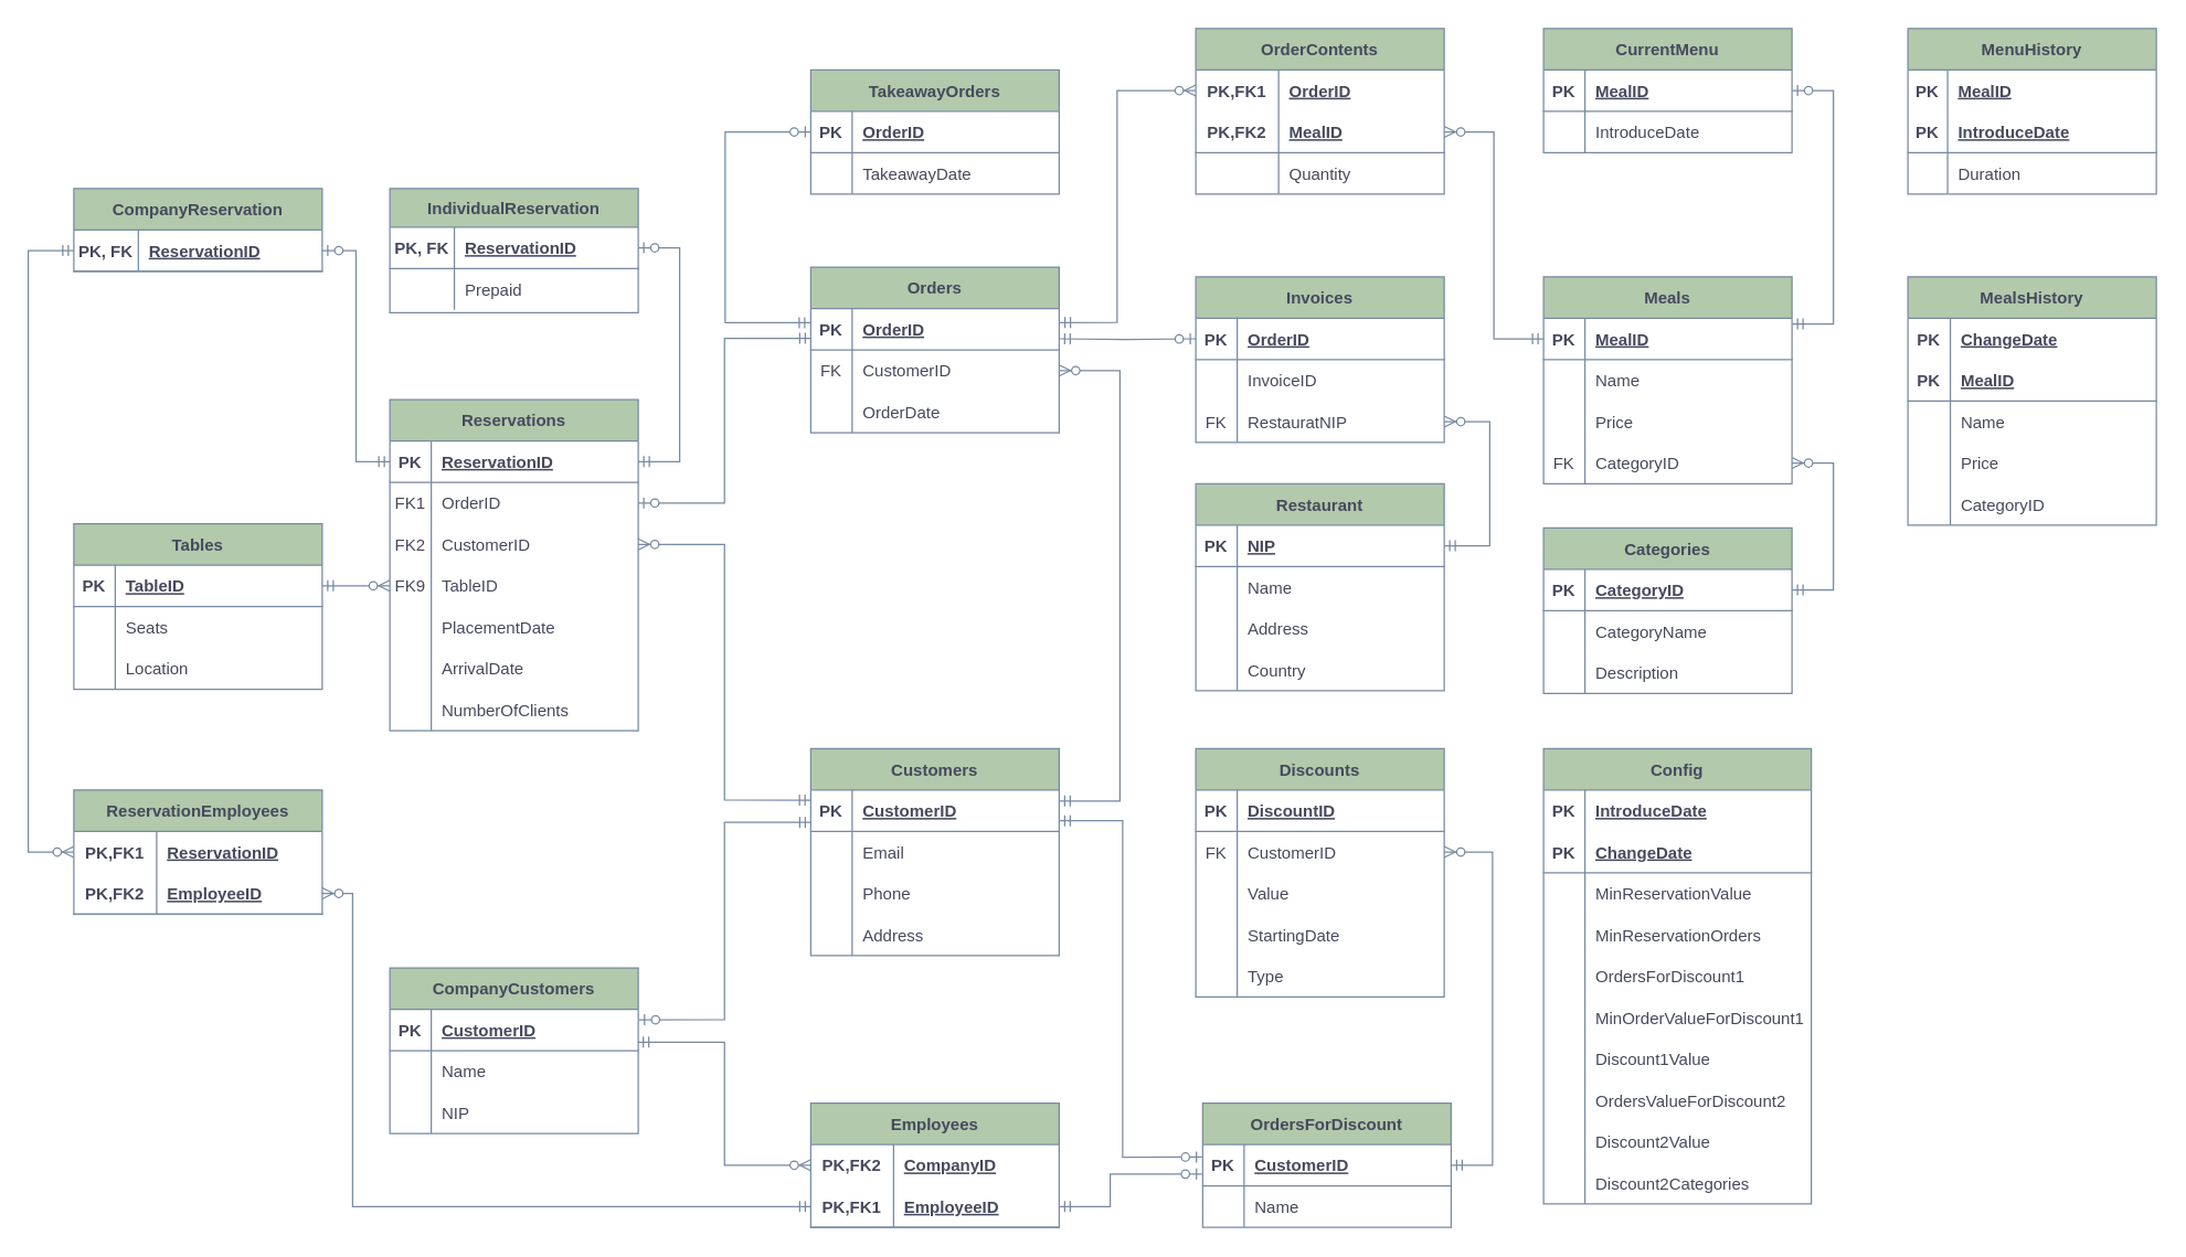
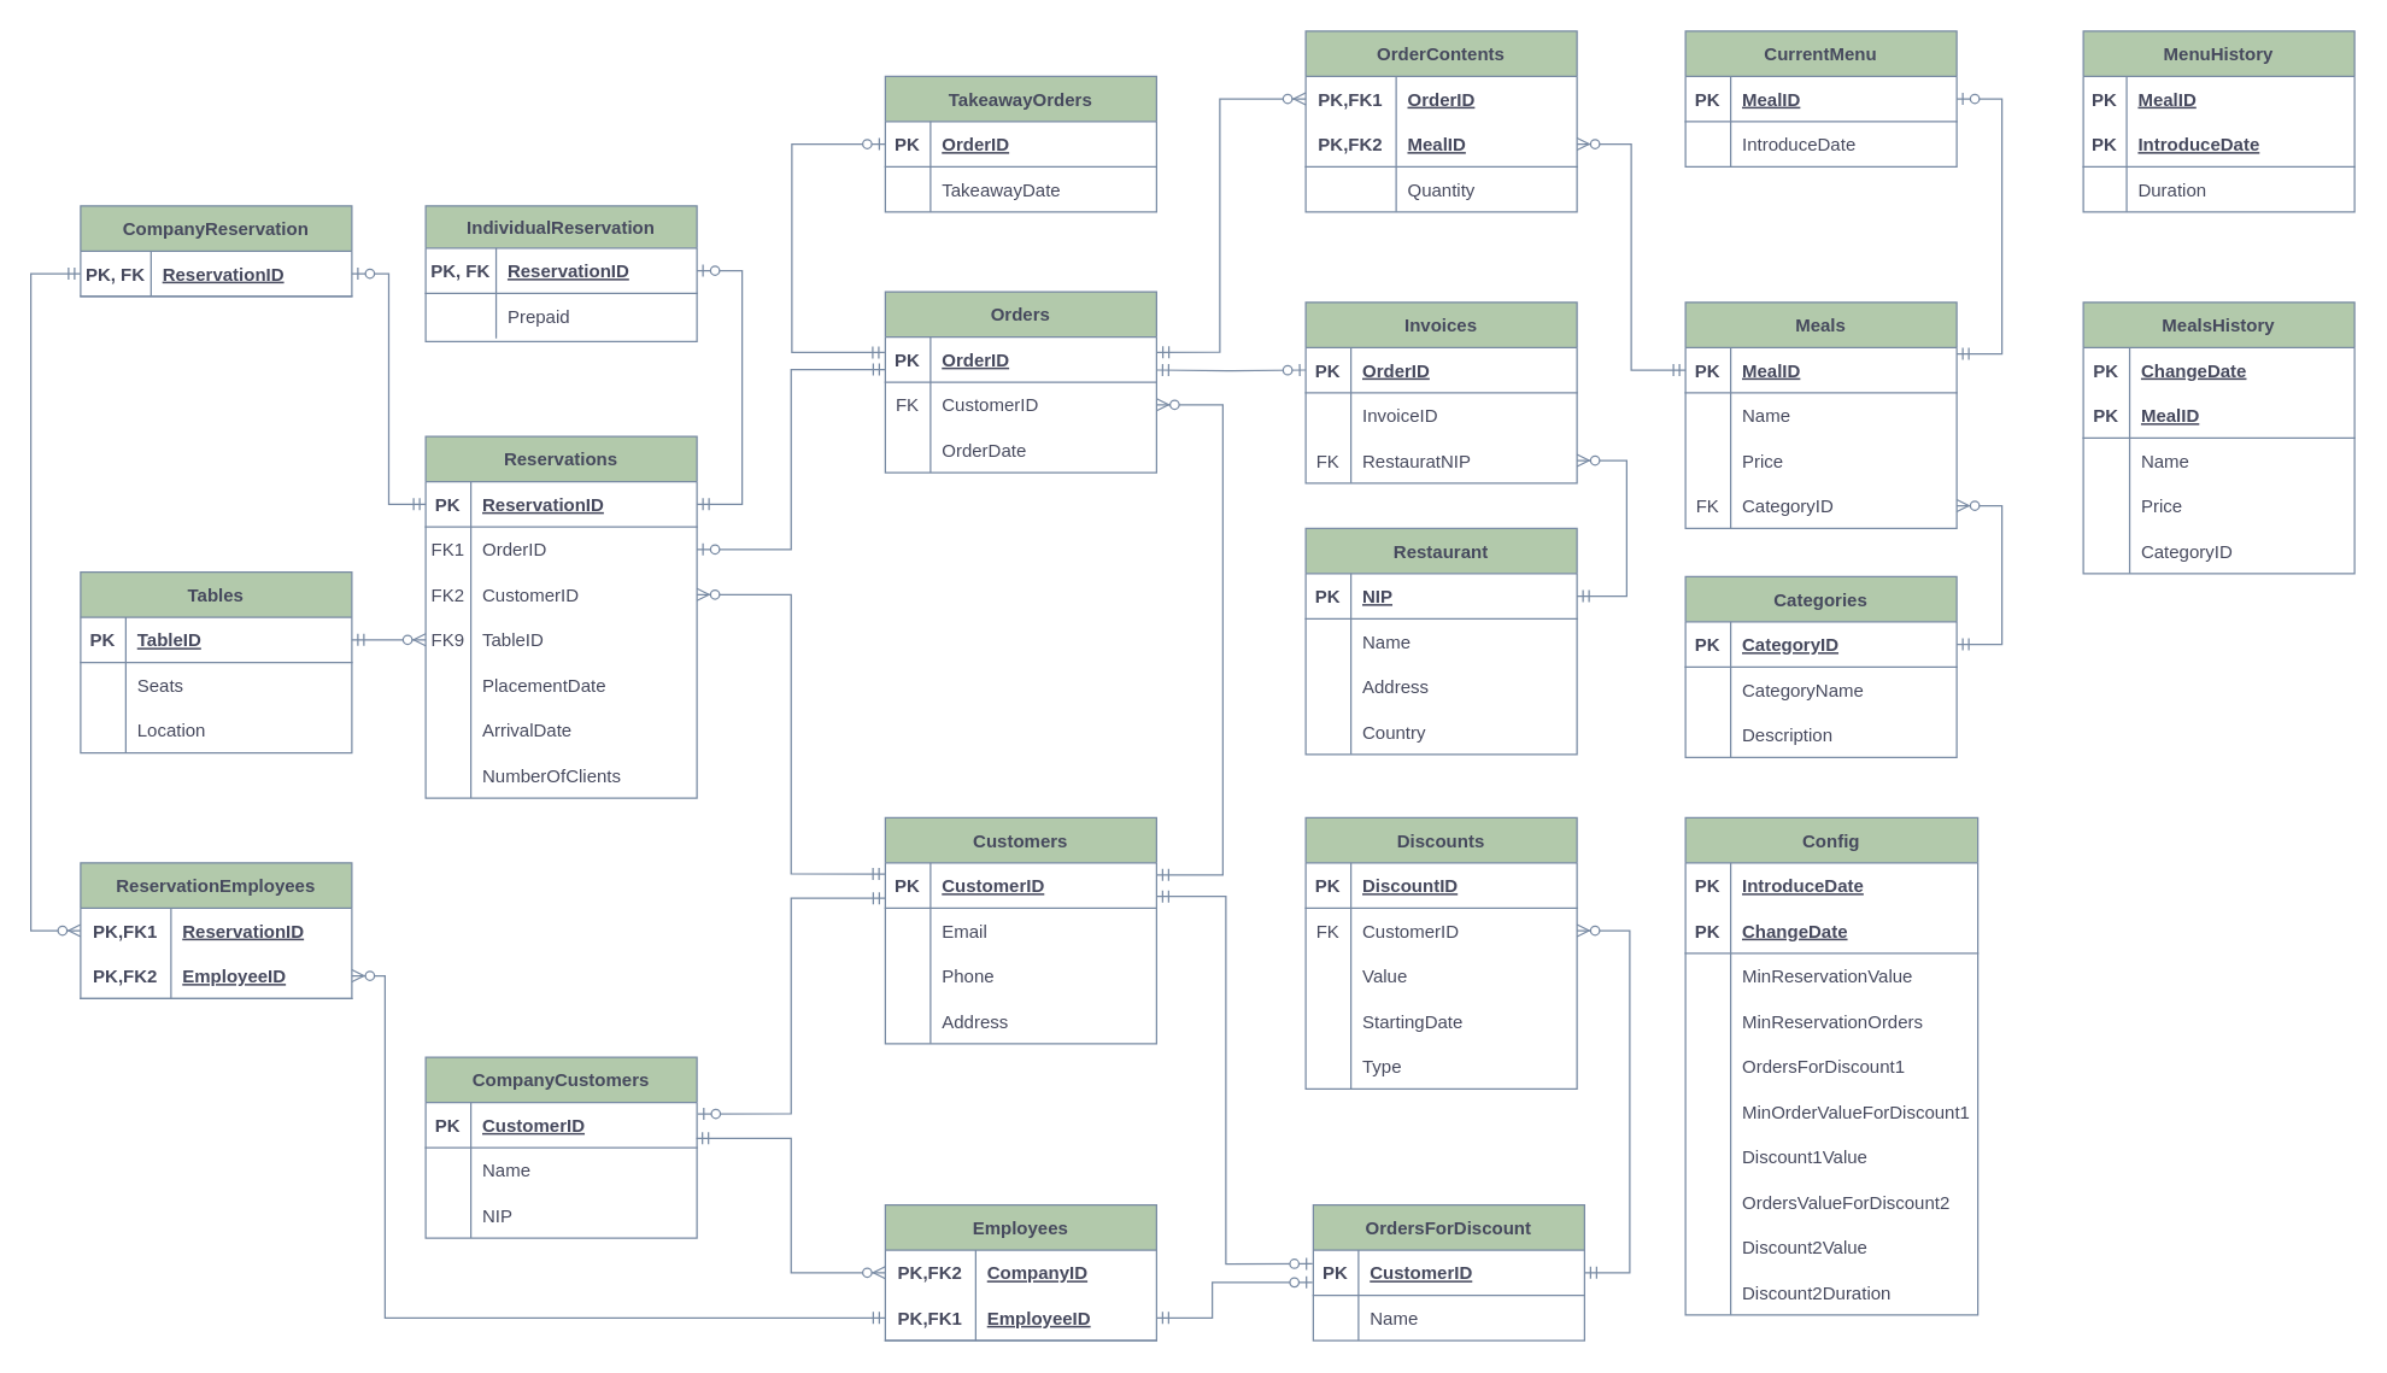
- <mxCell id="235" value="Discount2Categories" style="shape=partialRectangle;connectable=0;fillColor=none;top=0;left=0;bottom=0;right=0;align=left;spacingLeft=6;overflow=hidden;strokeColor=#788AA3;fontColor=#46495D;" vertex="1" parent="233"><mxGeometry x="30" width="164" height="30" as="geometry"><mxRectangle width="164" height="30" as="alternateBounds" /></mxGeometry></mxCell>
+ <mxCell id="235" value="Discount2Duration" style="shape=partialRectangle;connectable=0;fillColor=none;top=0;left=0;bottom=0;right=0;align=left;spacingLeft=6;overflow=hidden;strokeColor=#788AA3;fontColor=#46495D;" vertex="1" parent="233"><mxGeometry x="30" width="164" height="30" as="geometry"><mxRectangle width="164" height="30" as="alternateBounds" /></mxGeometry></mxCell>
